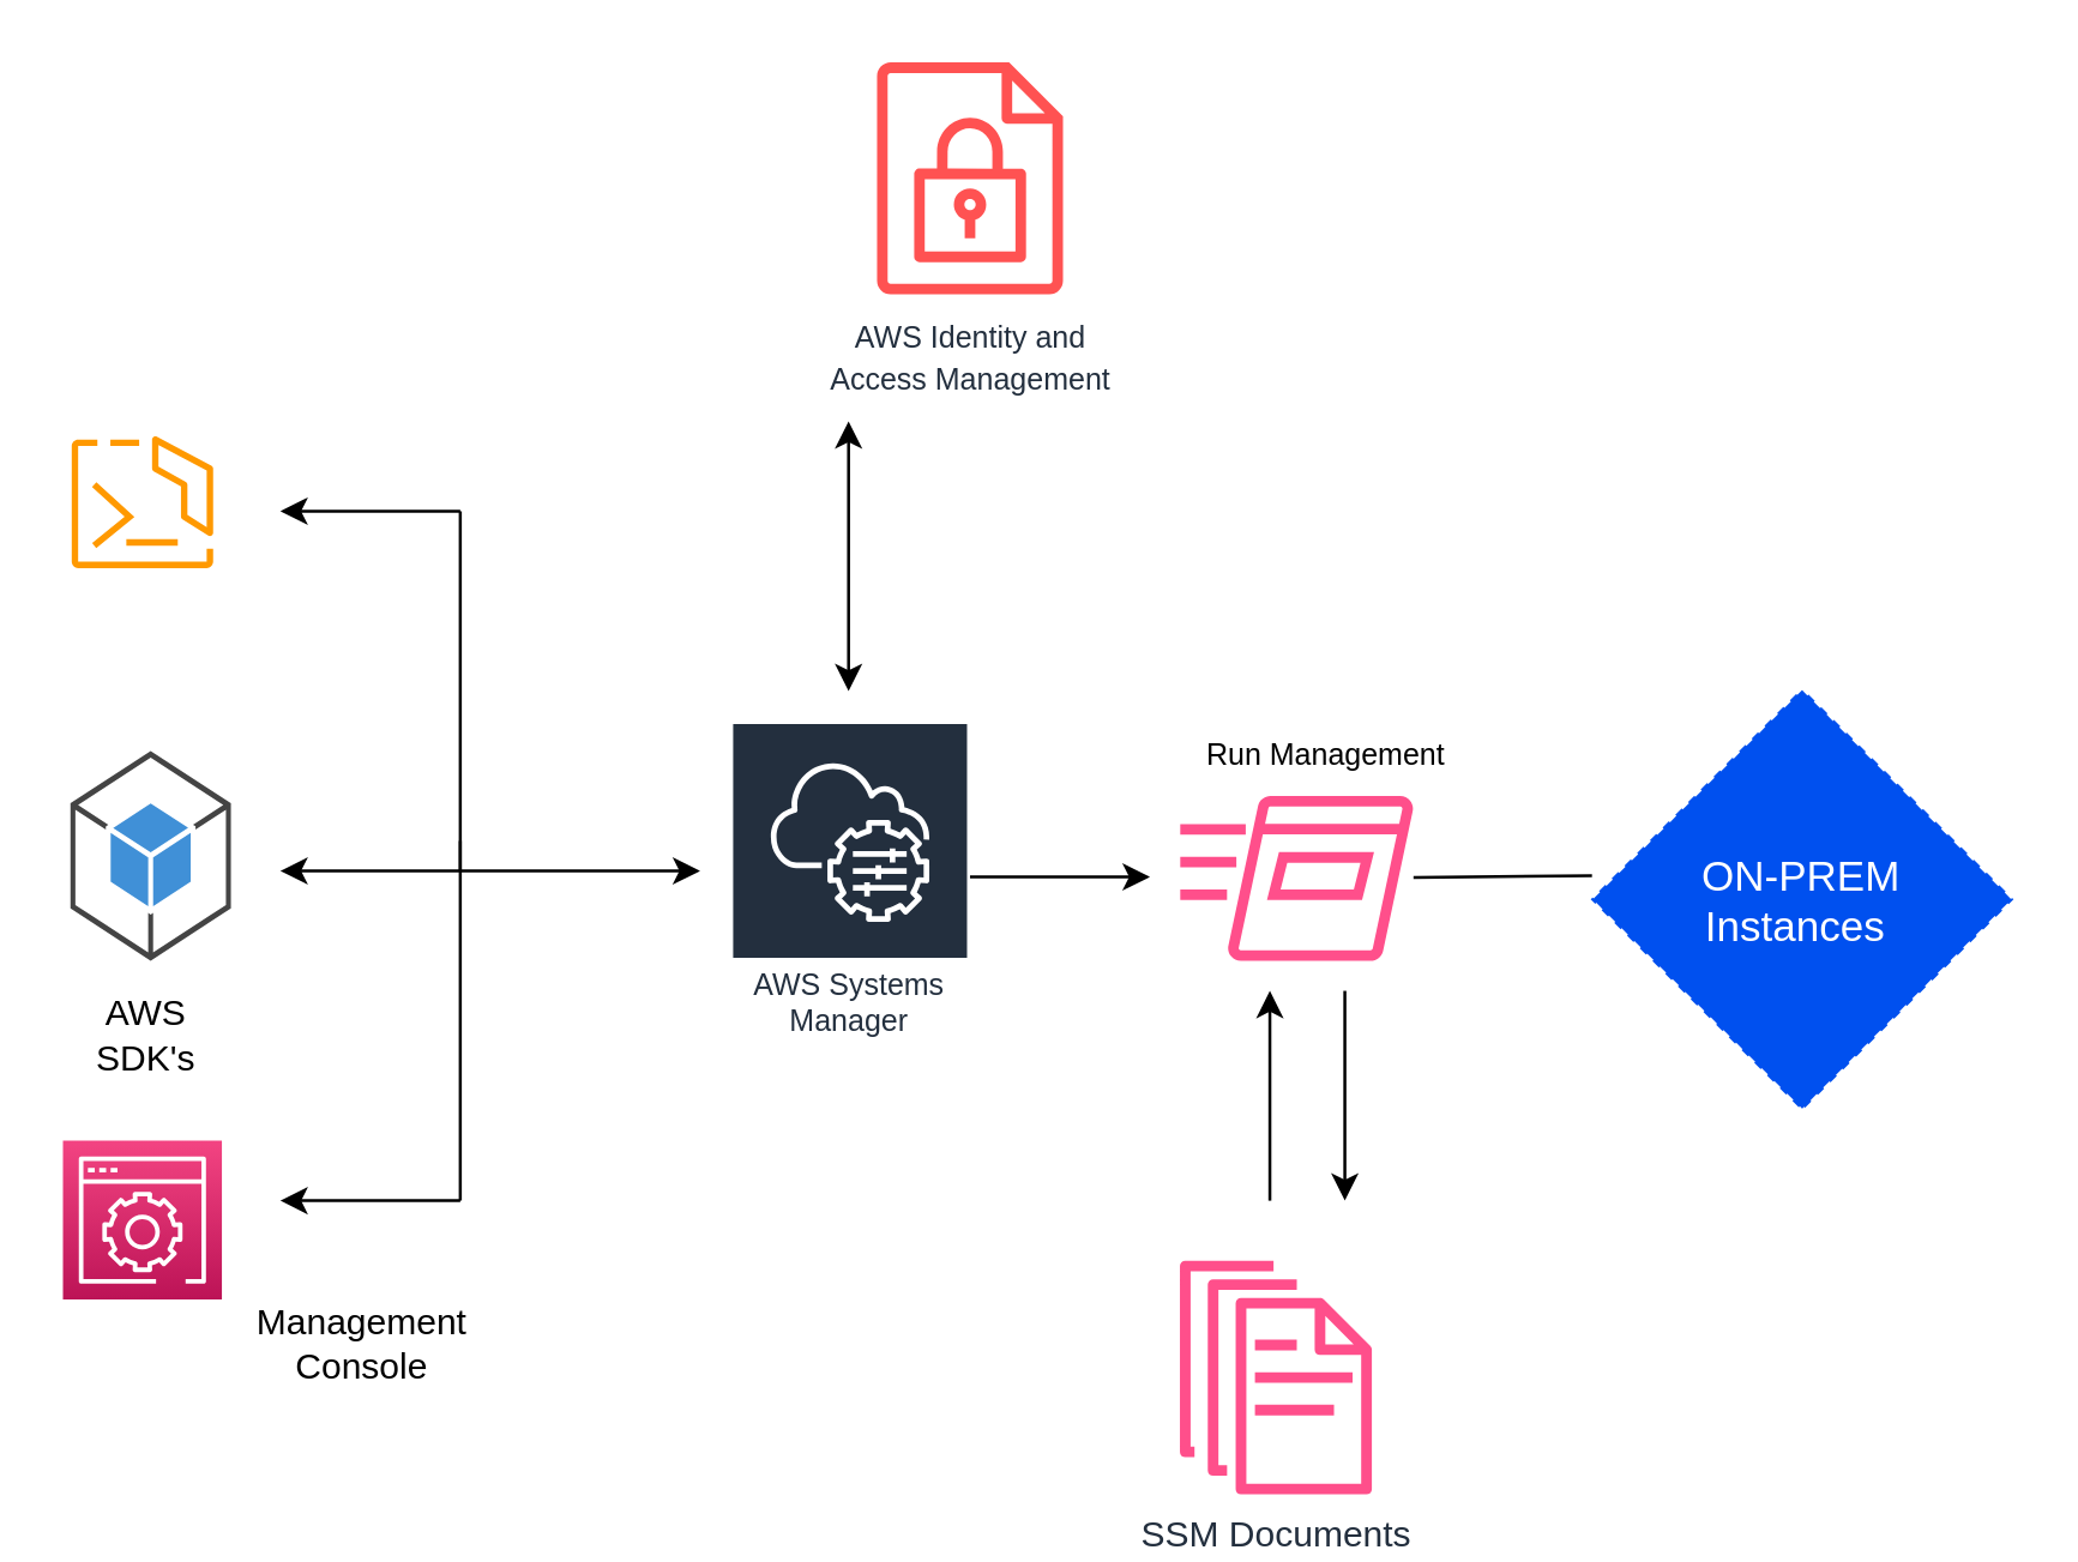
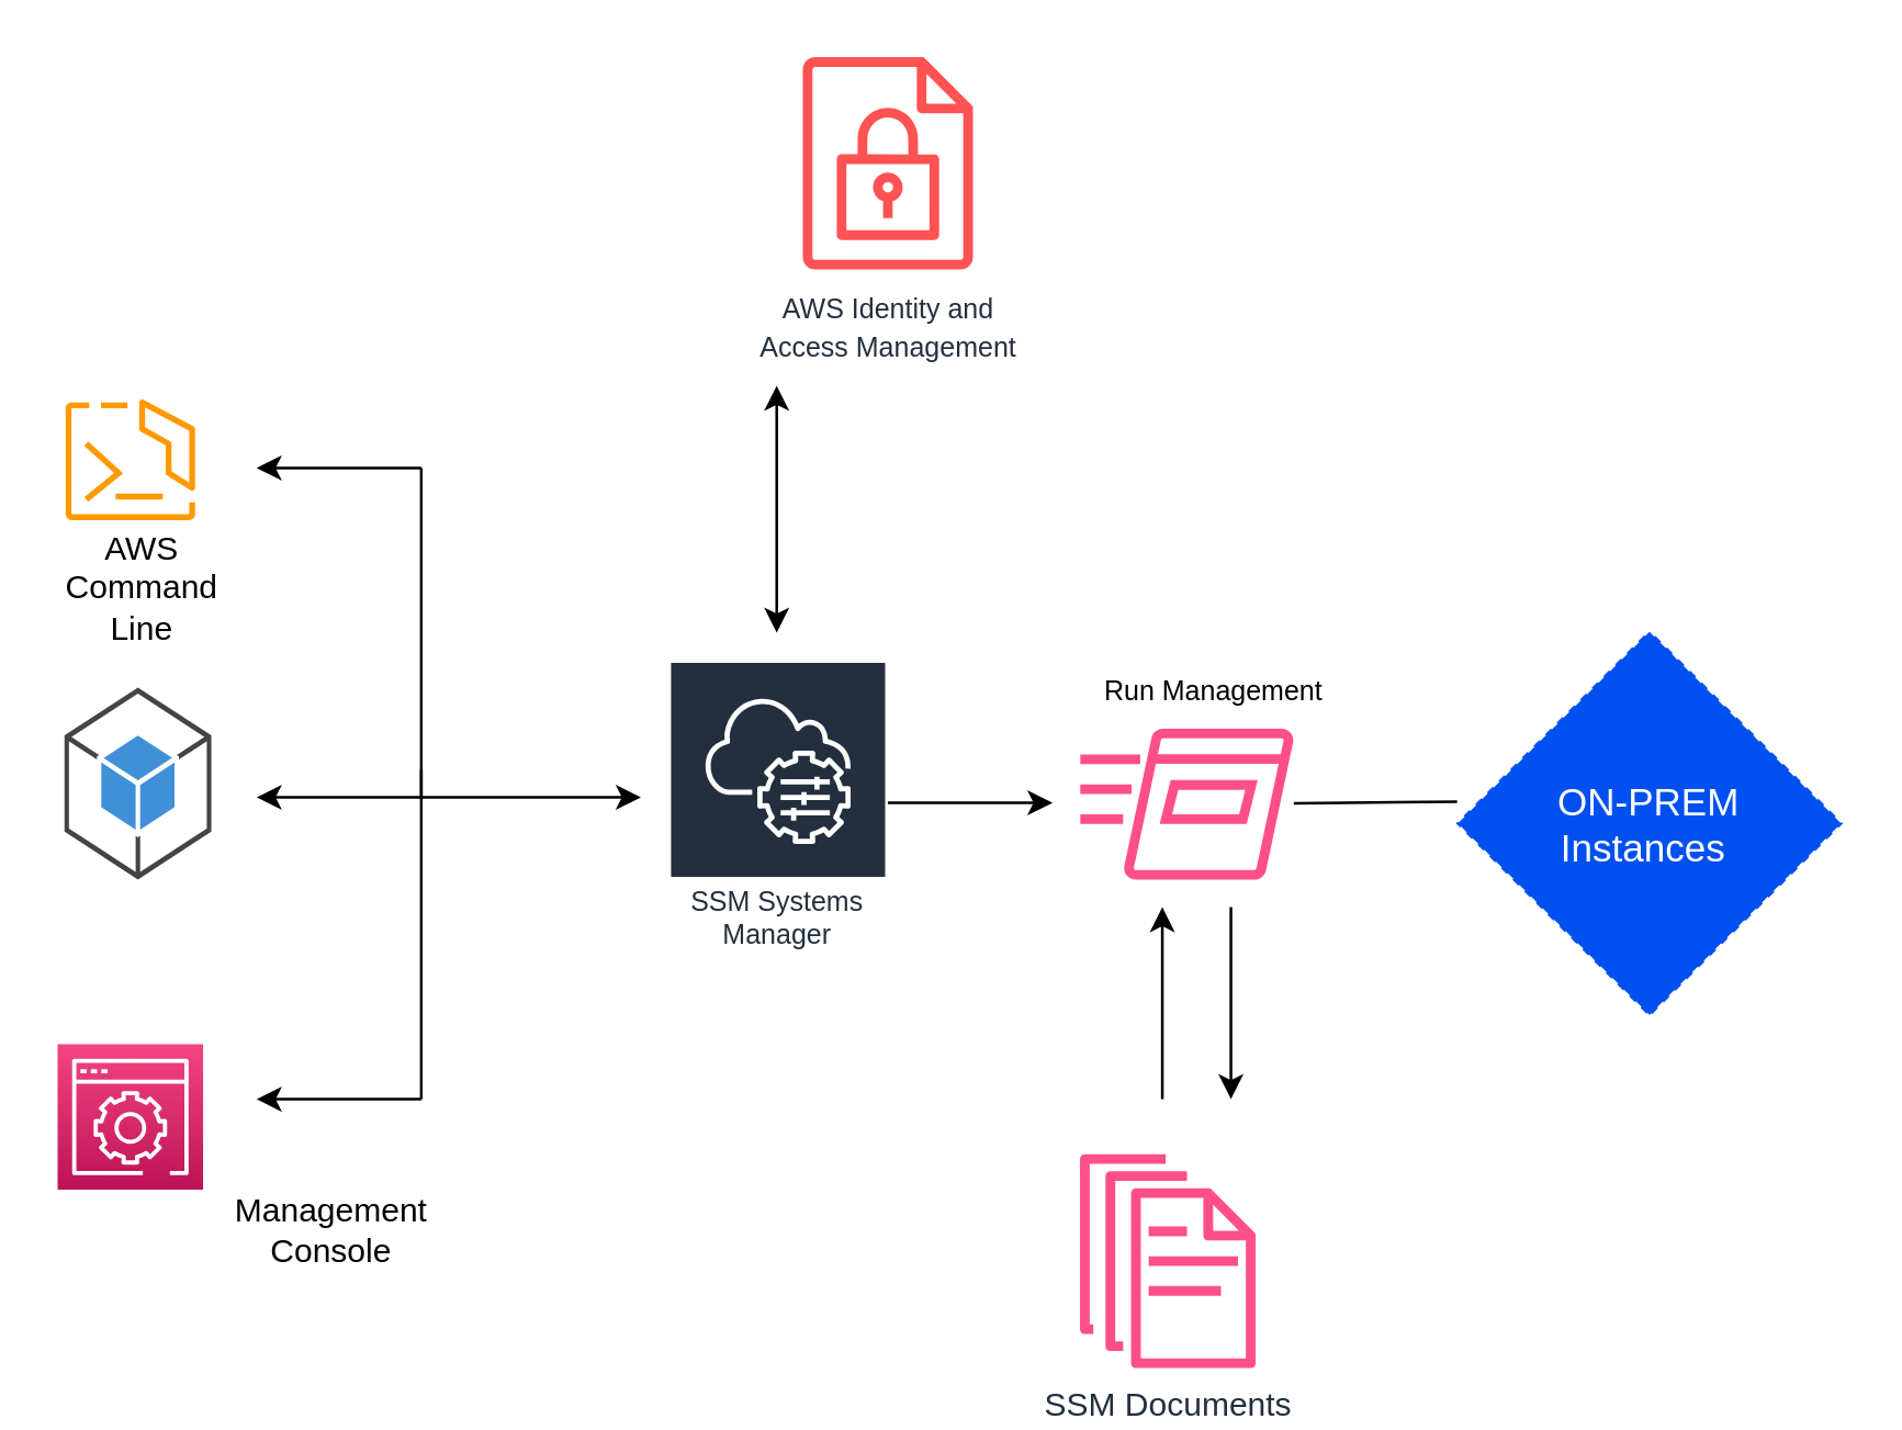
+ <mxCell id="23" value="AWS Command Line" style="text;html=1;strokeColor=none;fillColor=none;align=center;verticalAlign=middle;whiteSpace=wrap;rounded=0;" vertex="1" parent="1"><mxGeometry x="23" y="199" width="56.5" height="30" as="geometry" /></mxCell>
- <mxCell id="11" value="&lt;span style=&quot;font-weight: normal&quot;&gt;AWS Systems Manager&lt;/span&gt;" style="sketch=0;outlineConnect=0;fontColor=#232F3E;gradientColor=none;strokeColor=#ffffff;fillColor=#232F3E;dashed=0;verticalLabelPosition=middle;verticalAlign=bottom;align=center;html=1;whiteSpace=wrap;fontSize=10;fontStyle=1;spacing=3;shape=mxgraph.aws4.productIcon;prIcon=mxgraph.aws4.systems_manager;" parent="1" vertex="1"><mxGeometry x="243" y="240" width="80" height="110" as="geometry" /></mxCell>
+ <mxCell id="11" value="&lt;span style=&quot;font-weight: normal&quot;&gt;SSM Systems Manager&lt;/span&gt;" style="sketch=0;outlineConnect=0;fontColor=#232F3E;gradientColor=none;strokeColor=#ffffff;fillColor=#232F3E;dashed=0;verticalLabelPosition=middle;verticalAlign=bottom;align=center;html=1;whiteSpace=wrap;fontSize=10;fontStyle=1;spacing=3;shape=mxgraph.aws4.productIcon;prIcon=mxgraph.aws4.systems_manager;" parent="1" vertex="1"><mxGeometry x="243" y="240" width="80" height="110" as="geometry" /></mxCell>
- <mxCell id="24" value="AWS SDK's" style="text;html=1;strokeColor=none;fillColor=none;align=center;verticalAlign=middle;whiteSpace=wrap;rounded=0;" vertex="1" parent="1"><mxGeometry x="20" y="330" width="56.5" height="30" as="geometry" /></mxCell>
